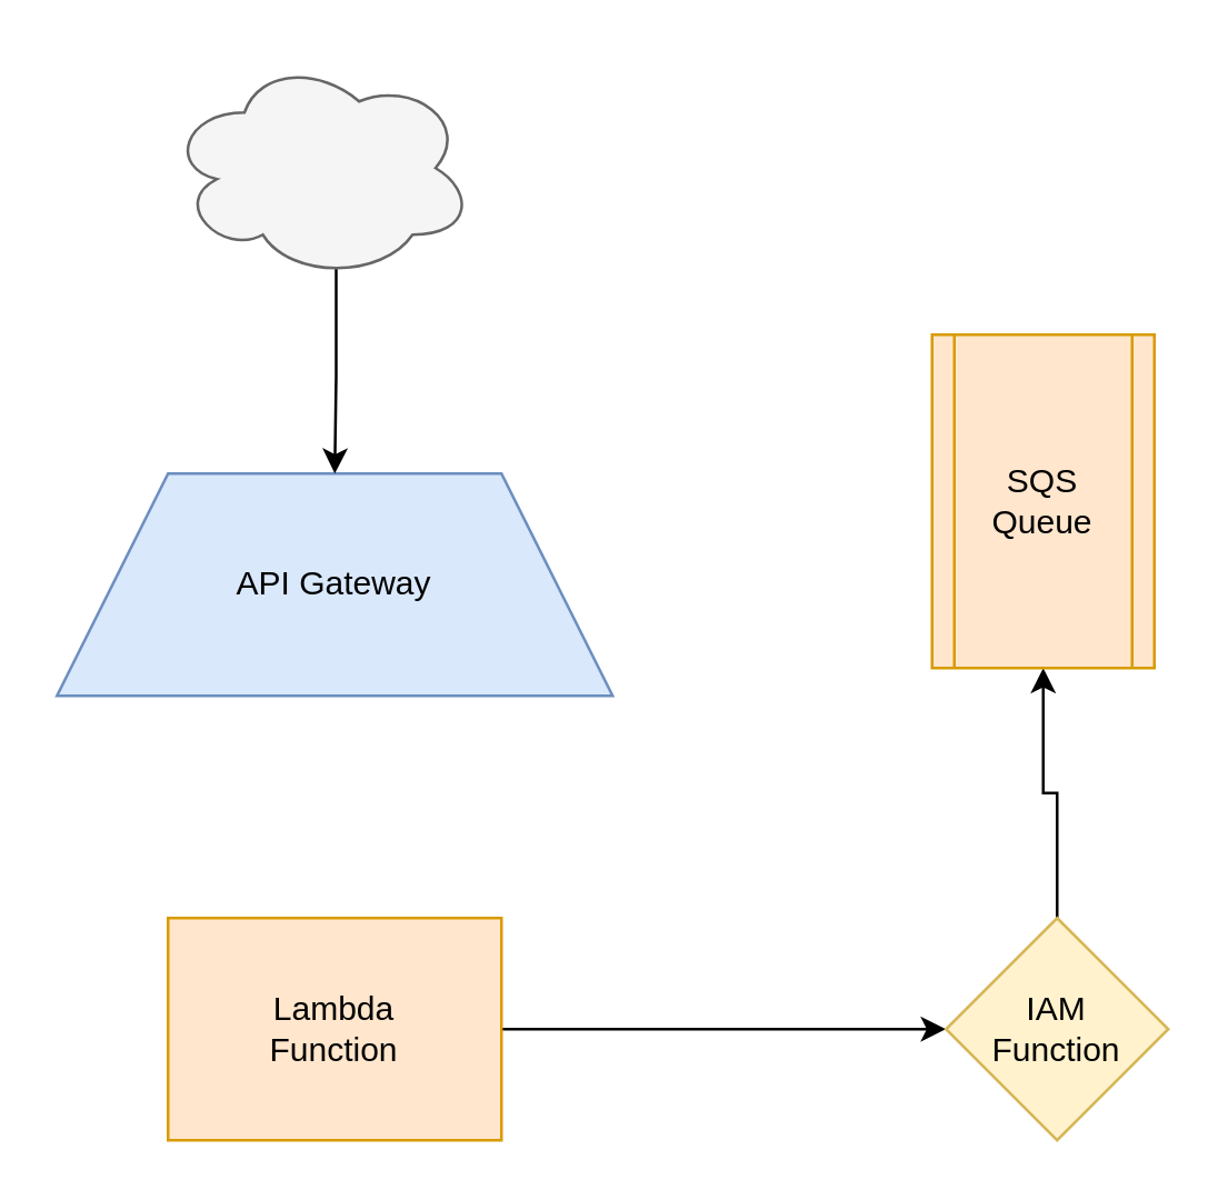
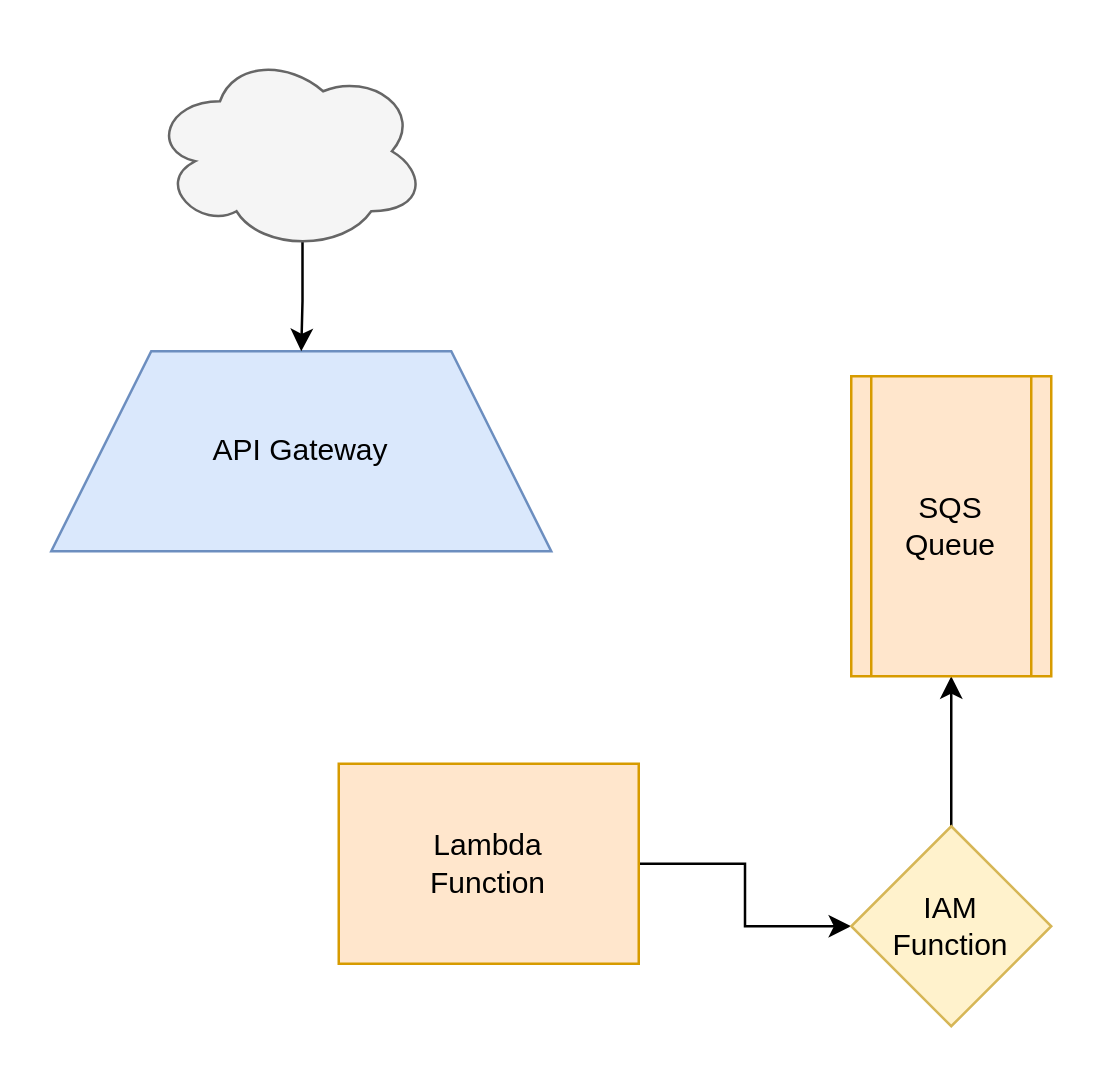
- <mxCell id="9" value="SQS&lt;br&gt;Queue" style="shape=process;whiteSpace=wrap;html=1;backgroundOutline=1;fillColor=#ffe6cc;strokeColor=#d79b00;" vertex="1" parent="1"><mxGeometry x="335" y="120" width="80" height="120" as="geometry" /></mxCell>
+ <mxCell id="9" value="SQS&lt;br&gt;Queue" style="shape=process;whiteSpace=wrap;html=1;backgroundOutline=1;fillColor=#ffe6cc;strokeColor=#d79b00;" vertex="1" parent="1"><mxGeometry x="340" y="150" width="80" height="120" as="geometry" /></mxCell>
- <mxCell id="2" value="API Gateway" style="shape=trapezoid;perimeter=trapezoidPerimeter;whiteSpace=wrap;html=1;fillColor=#dae8fc;strokeColor=#6c8ebf;" vertex="1" parent="1"><mxGeometry x="20" y="170" width="200" height="80" as="geometry" /></mxCell>
+ <mxCell id="2" value="API Gateway" style="shape=trapezoid;perimeter=trapezoidPerimeter;whiteSpace=wrap;html=1;fillColor=#dae8fc;strokeColor=#6c8ebf;" vertex="1" parent="1"><mxGeometry x="20" y="140" width="200" height="80" as="geometry" /></mxCell>
- <mxCell id="4" value="Lambda&lt;br&gt;Function" style="rounded=0;whiteSpace=wrap;html=1;fillColor=#ffe6cc;strokeColor=#d79b00;" vertex="1" parent="1"><mxGeometry x="60" y="330" width="120" height="80" as="geometry" /></mxCell>
+ <mxCell id="4" value="Lambda&lt;br&gt;Function" style="rounded=0;whiteSpace=wrap;html=1;fillColor=#ffe6cc;strokeColor=#d79b00;" vertex="1" parent="1"><mxGeometry x="135" y="305" width="120" height="80" as="geometry" /></mxCell>
